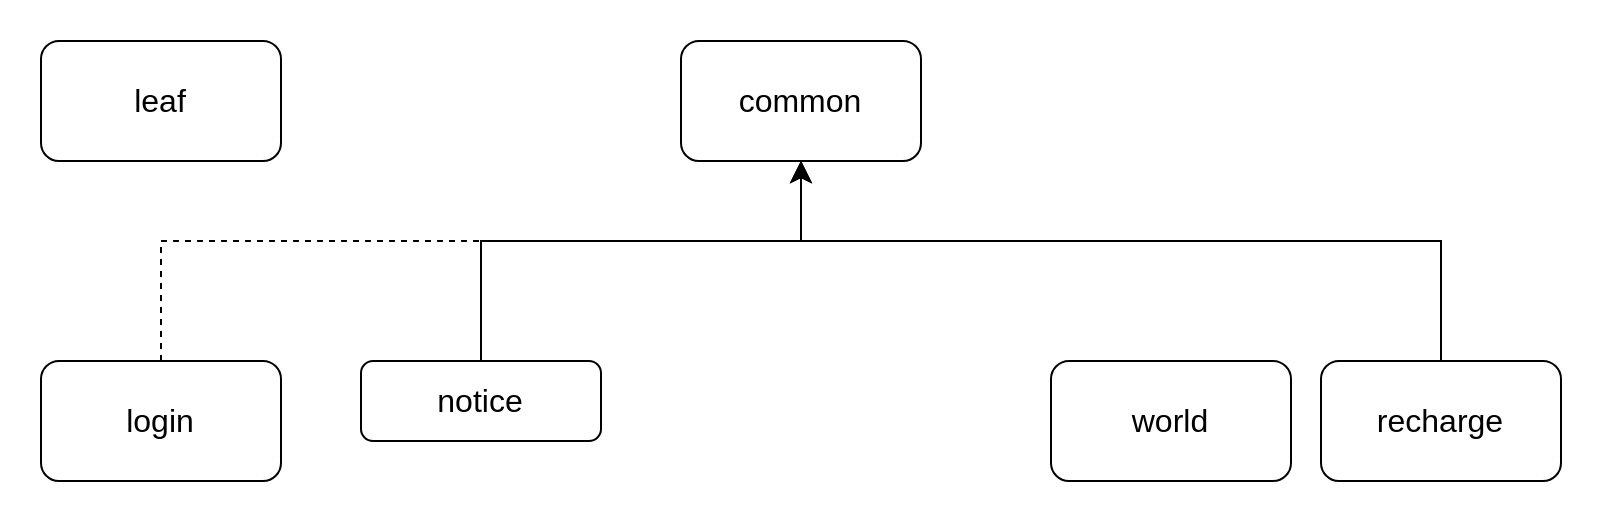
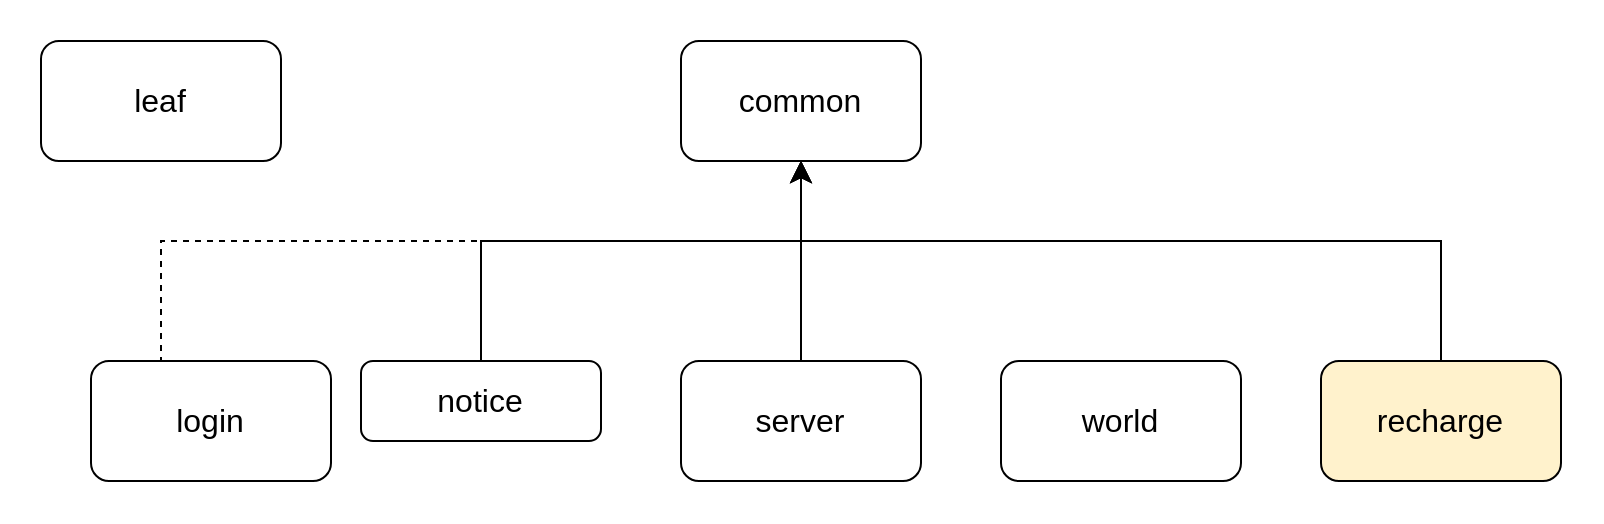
+ <mxCell id="8" style="edgeStyle=orthogonalEdgeStyle;rounded=0;orthogonalLoop=1;jettySize=auto;html=1;fontSize=12;startSize=8;endSize=8;entryX=0.5;entryY=1;entryDx=0;entryDy=0;exitX=0.5;exitY=0;exitDx=0;exitDy=0;" parent="1" source="9" target="3" edge="1"><mxGeometry relative="1" as="geometry"><mxPoint x="400" y="80" as="targetPoint" /></mxGeometry></mxCell>
- <mxCell id="5" value="login" style="rounded=1;whiteSpace=wrap;html=1;fontSize=16;" parent="1" vertex="1"><mxGeometry x="20" y="180" width="120" height="60" as="geometry" /></mxCell>
+ <mxCell id="5" value="login" style="rounded=1;whiteSpace=wrap;html=1;fontSize=16;" parent="1" vertex="1"><mxGeometry x="45" y="180" width="120" height="60" as="geometry" /></mxCell>
+ <mxCell id="9" value="server" style="rounded=1;whiteSpace=wrap;html=1;fontSize=16;" parent="1" vertex="1"><mxGeometry x="340" y="180" width="120" height="60" as="geometry" /></mxCell>
- <mxCell id="10" value="world" style="rounded=1;whiteSpace=wrap;html=1;fontSize=16;" parent="1" vertex="1"><mxGeometry x="525" y="180" width="120" height="60" as="geometry" /></mxCell>
+ <mxCell id="10" value="world" style="rounded=1;whiteSpace=wrap;html=1;fontSize=16;" parent="1" vertex="1"><mxGeometry x="500" y="180" width="120" height="60" as="geometry" /></mxCell>
- <mxCell id="12" value="recharge" style="rounded=1;whiteSpace=wrap;html=1;fontSize=16;" parent="1" vertex="1"><mxGeometry x="660" y="180" width="120" height="60" as="geometry" /></mxCell>
+ <mxCell id="12" value="recharge" style="rounded=1;whiteSpace=wrap;html=1;fontSize=16;fillColor=#fff2cc;" parent="1" vertex="1"><mxGeometry x="660" y="180" width="120" height="60" as="geometry" /></mxCell>
